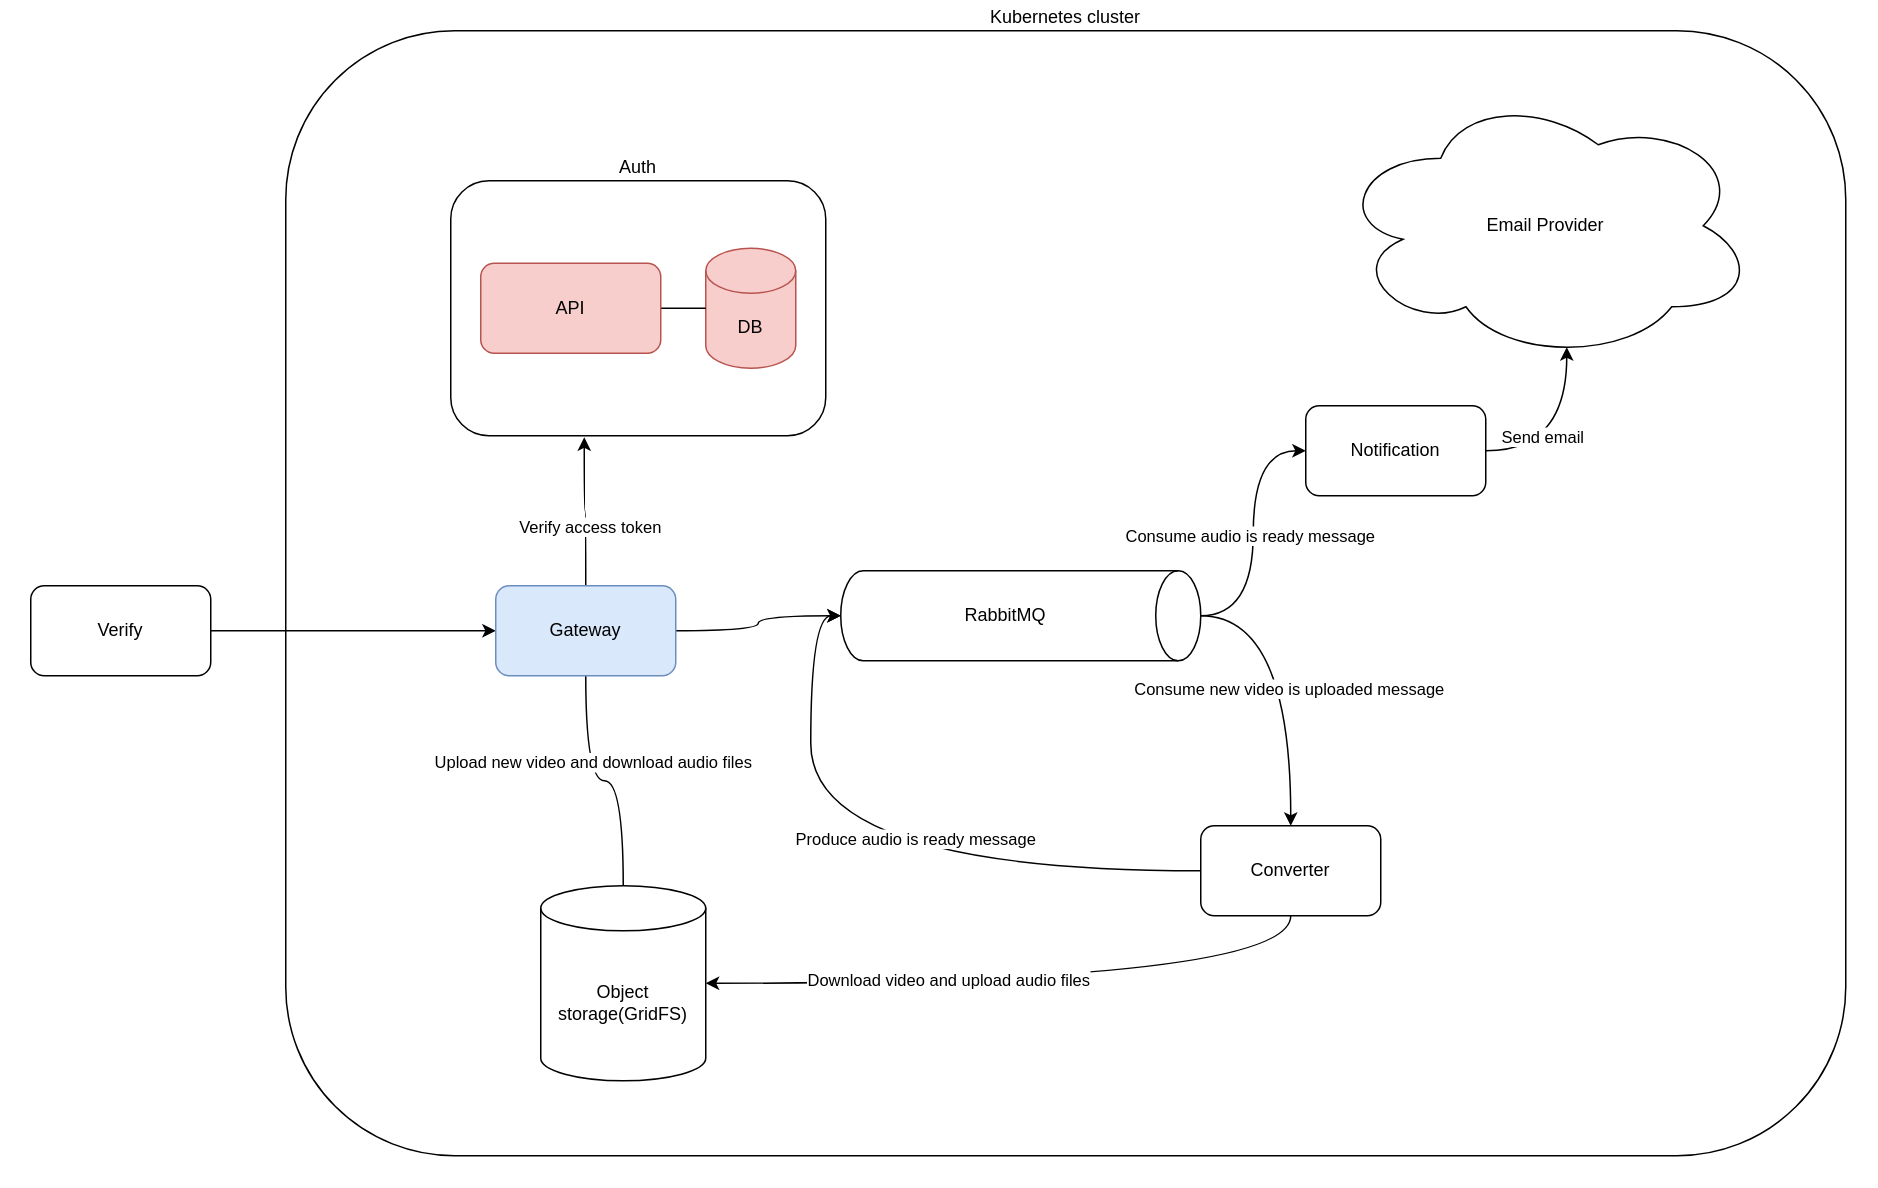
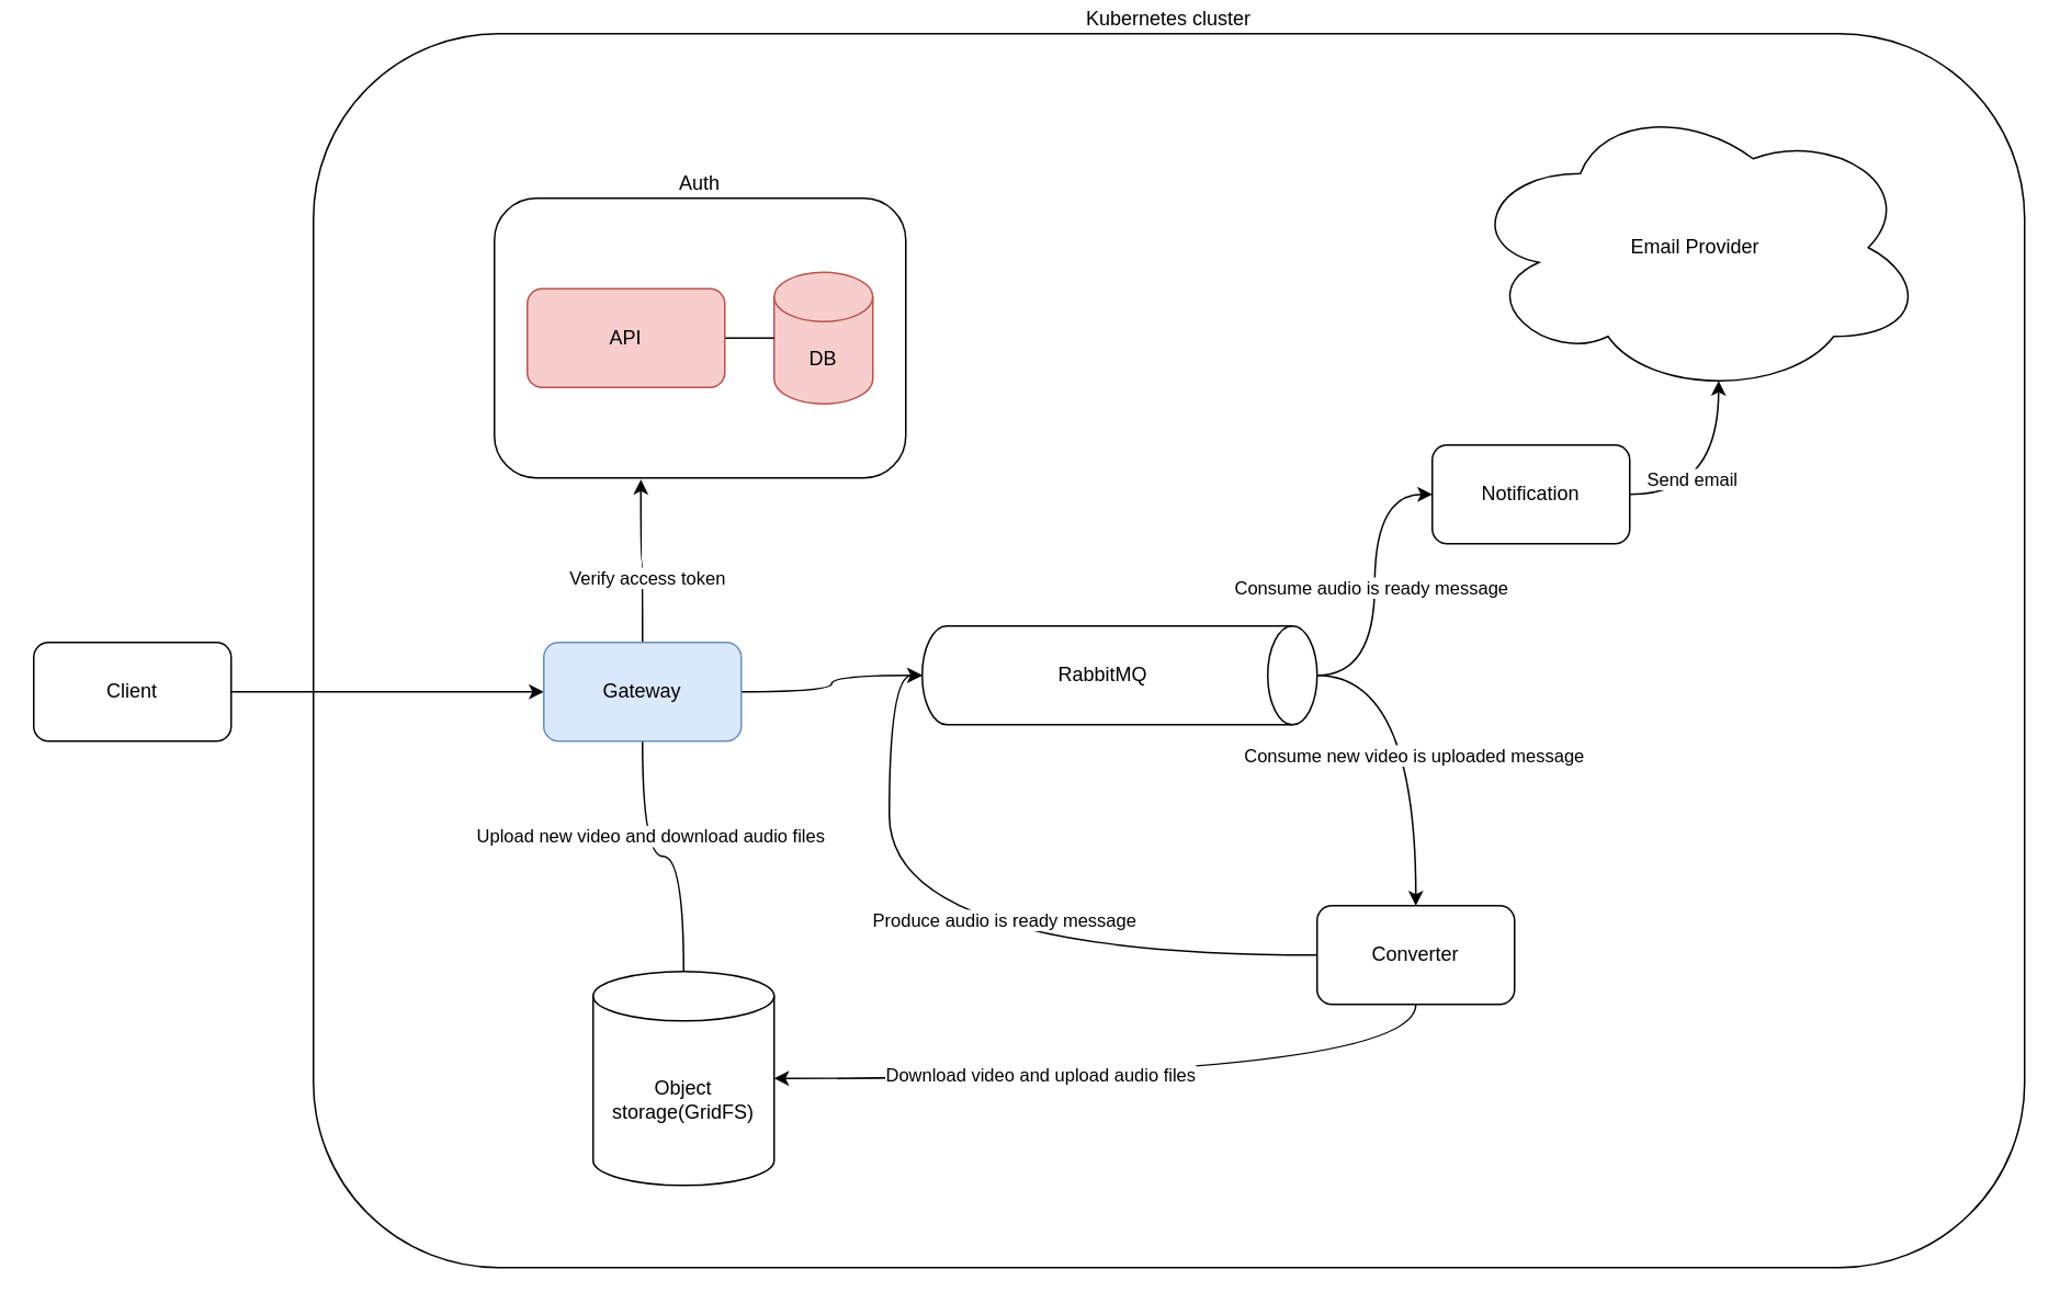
- <mxCell id="4" value="Verify" style="rounded=1;whiteSpace=wrap;html=1;" vertex="1" parent="1"><mxGeometry x="20" y="390" width="120" height="60" as="geometry" /></mxCell>
+ <mxCell id="4" value="Client" style="rounded=1;whiteSpace=wrap;html=1;" vertex="1" parent="1"><mxGeometry x="20" y="390" width="120" height="60" as="geometry" /></mxCell>
